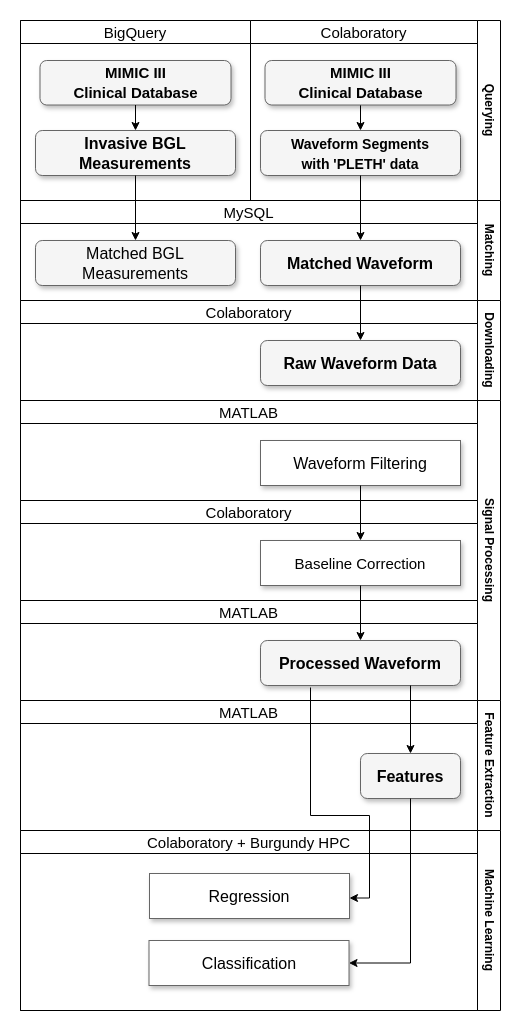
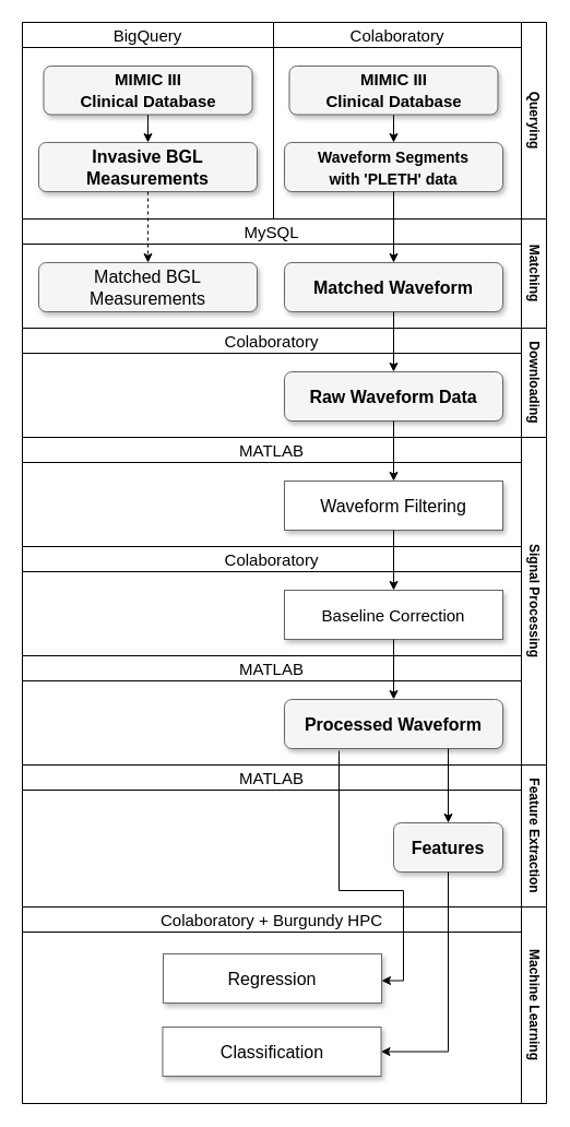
- <mxCell id="25" style="edgeStyle=orthogonalEdgeStyle;rounded=0;orthogonalLoop=1;jettySize=auto;html=1;exitX=0.5;exitY=1;exitDx=0;exitDy=0;entryX=0.5;entryY=0;entryDx=0;entryDy=0;fontSize=15;" edge="1" parent="1" source="9" target="23"><mxGeometry relative="1" as="geometry" /></mxCell>
+ <mxCell id="25" style="edgeStyle=orthogonalEdgeStyle;rounded=0;orthogonalLoop=1;jettySize=auto;html=1;exitX=0.5;exitY=1;exitDx=0;exitDy=0;entryX=0.5;entryY=0;entryDx=0;entryDy=0;fontSize=15;dashed=1;" edge="1" parent="1" source="9" target="23"><mxGeometry relative="1" as="geometry" /></mxCell>
+ <mxCell id="30" style="edgeStyle=orthogonalEdgeStyle;rounded=0;orthogonalLoop=1;jettySize=auto;html=1;entryX=0.5;entryY=0;entryDx=0;entryDy=0;fontSize=8;" edge="1" parent="1" source="28" target="14"><mxGeometry relative="1" as="geometry" /></mxCell>
